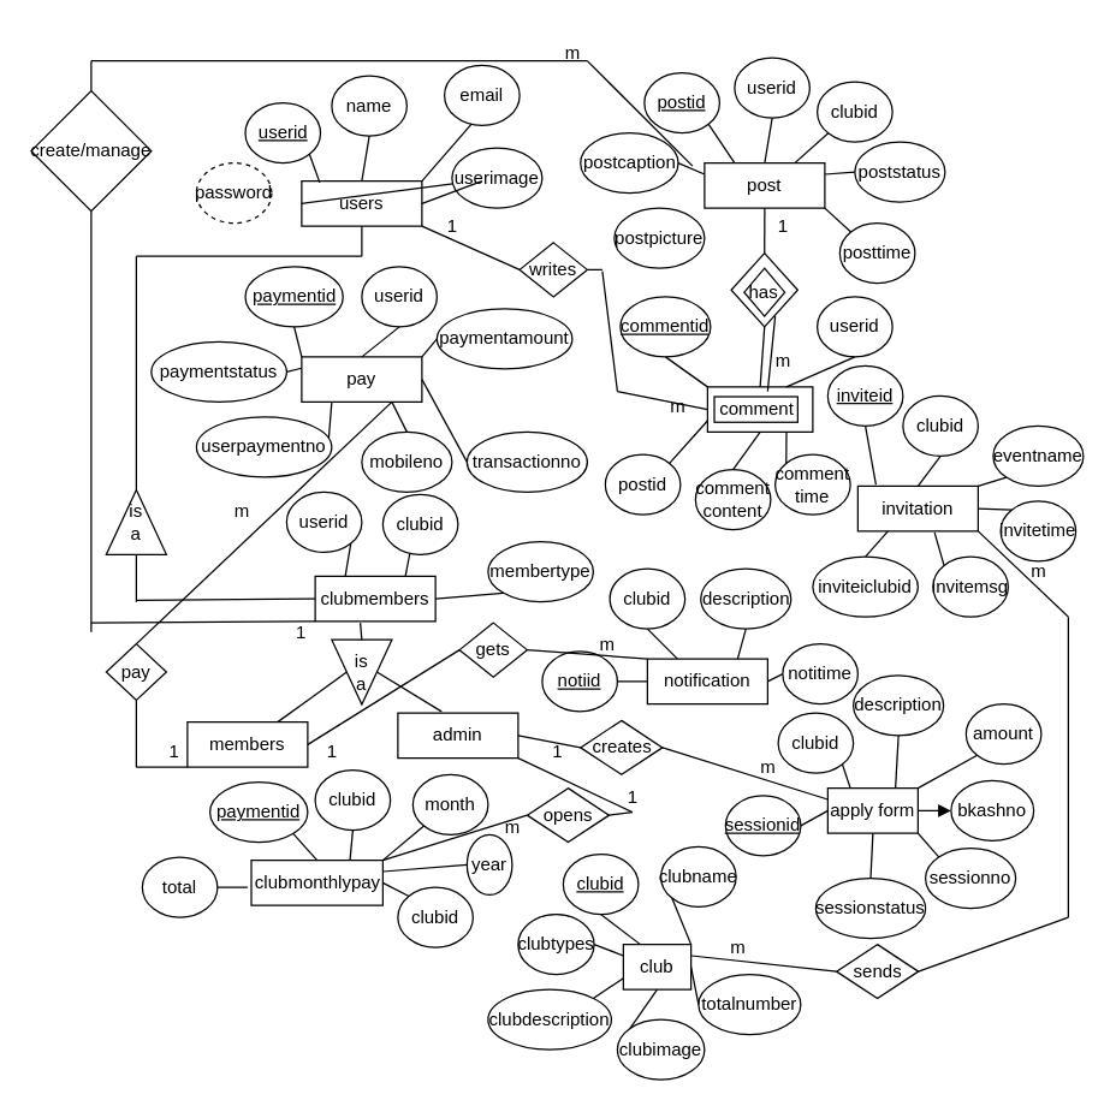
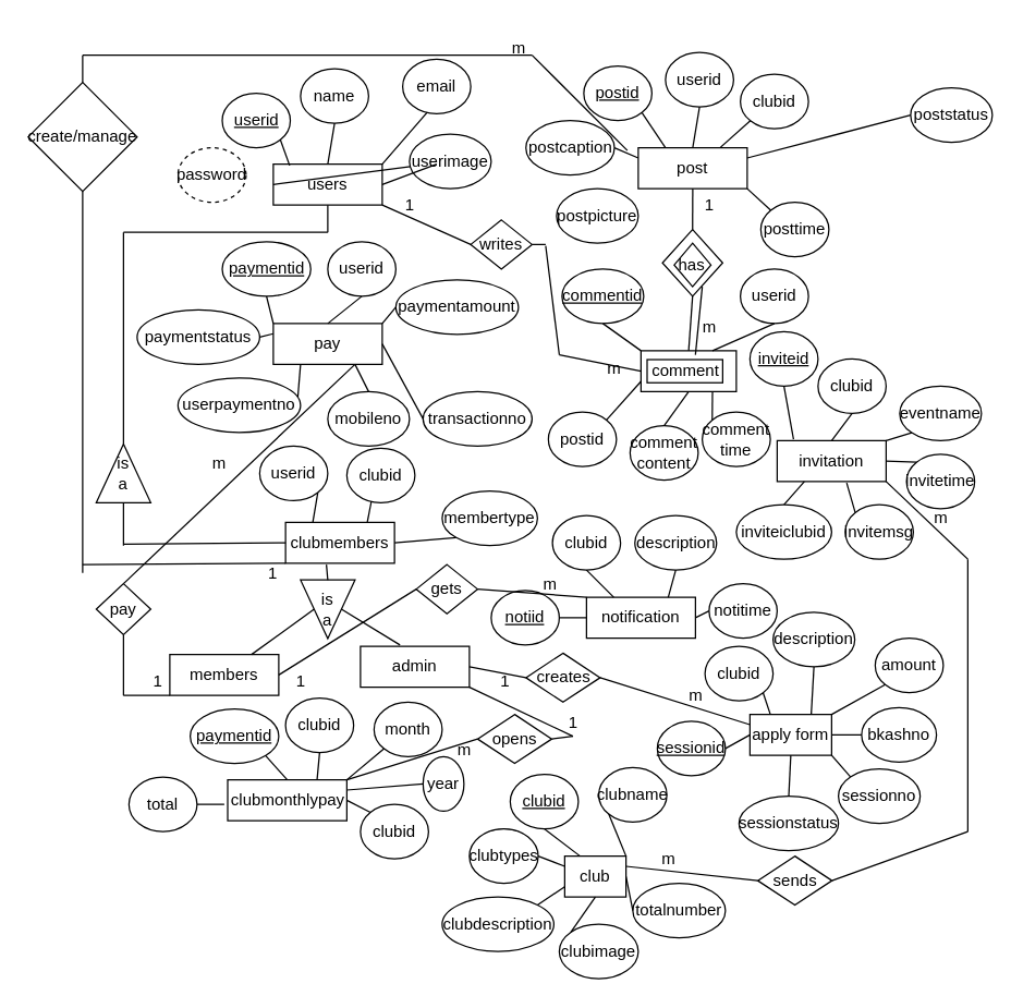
- <mxCell id="19" value="poststatus" style="ellipse;whiteSpace=wrap;html=1;" parent="1" vertex="1"><mxGeometry x="568" y="94" width="60" height="40" as="geometry" /></mxCell>
+ <mxCell id="19" value="poststatus" style="ellipse;whiteSpace=wrap;html=1;" parent="1" vertex="1"><mxGeometry x="668" y="64" width="60" height="40" as="geometry" /></mxCell>
- <mxCell id="118" value="" style="endArrow=block;html=1;rounded=0;exitX=1;exitY=0.5;exitDx=0;exitDy=0;entryX=0;entryY=0.5;entryDx=0;entryDy=0;" parent="1" source="106" target="111" edge="1"><mxGeometry width="50" height="50" relative="1" as="geometry"><mxPoint x="602" y="564" as="sourcePoint" /><mxPoint x="652" y="514" as="targetPoint" /></mxGeometry></mxCell>
+ <mxCell id="118" value="" style="endArrow=none;html=1;rounded=0;exitX=1;exitY=0.5;exitDx=0;exitDy=0;entryX=0;entryY=0.5;entryDx=0;entryDy=0;" parent="1" source="106" target="111" edge="1"><mxGeometry width="50" height="50" relative="1" as="geometry"><mxPoint x="602" y="564" as="sourcePoint" /><mxPoint x="652" y="514" as="targetPoint" /></mxGeometry></mxCell>
